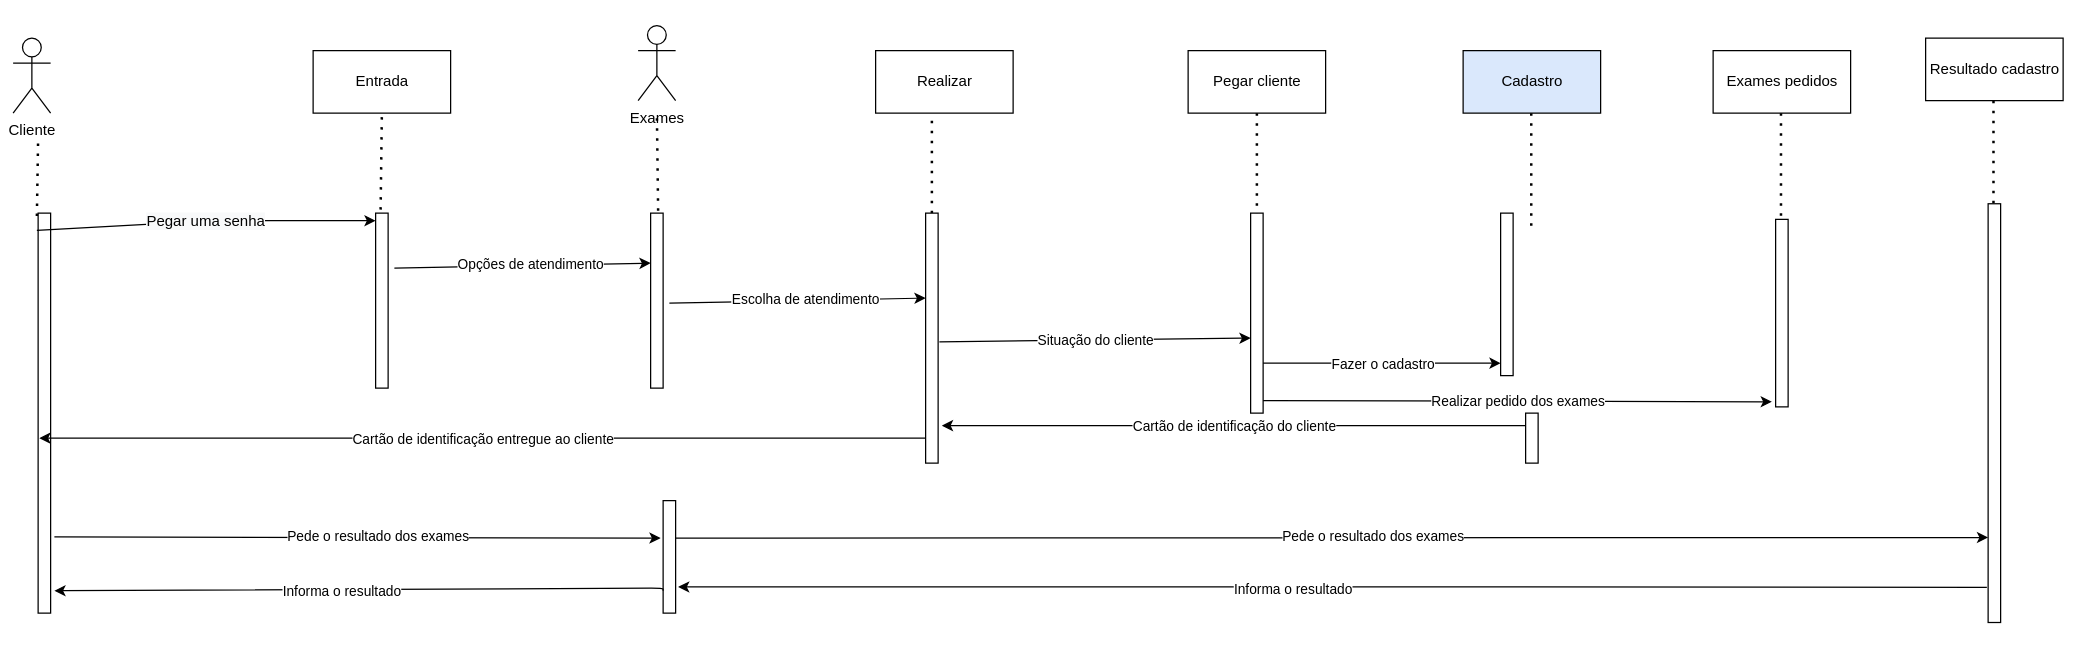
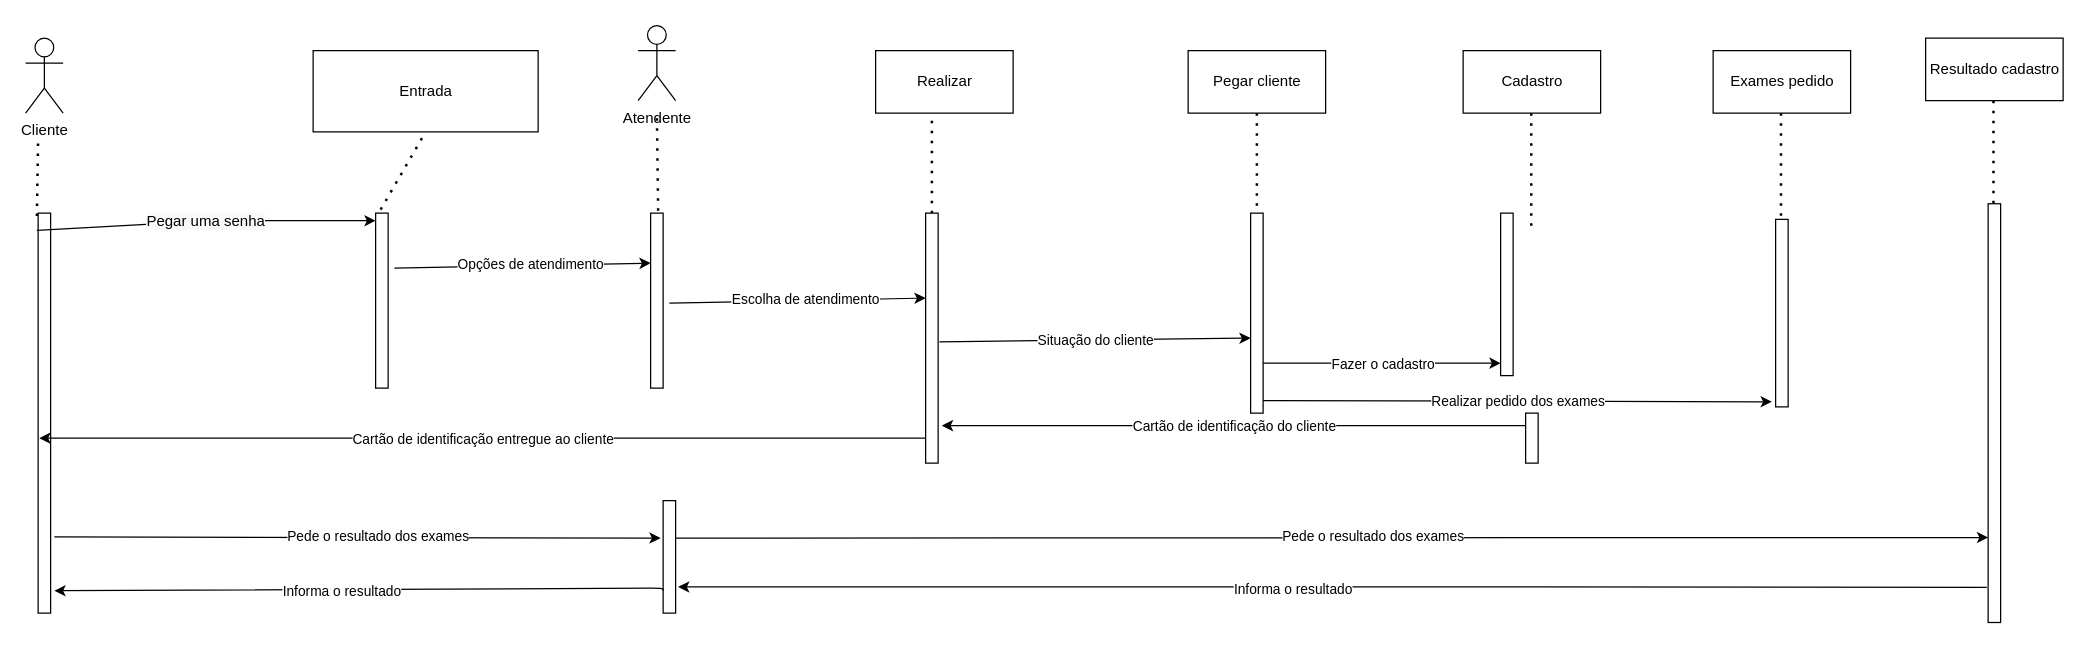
- <mxCell id="2" value="Cliente" style="shape=umlActor;verticalLabelPosition=bottom;verticalAlign=top;html=1;outlineConnect=0;" vertex="1" parent="1"><mxGeometry x="10" y="30" width="30" height="60" as="geometry" /></mxCell>
+ <mxCell id="2" value="Cliente" style="shape=umlActor;verticalLabelPosition=bottom;verticalAlign=top;html=1;outlineConnect=0;" vertex="1" parent="1"><mxGeometry x="20" y="30" width="30" height="60" as="geometry" /></mxCell>
- <mxCell id="3" value="Entrada" style="html=1;" vertex="1" parent="1"><mxGeometry x="250" y="40" width="110" height="50" as="geometry" /></mxCell>
+ <mxCell id="3" value="Entrada" style="html=1;" vertex="1" parent="1"><mxGeometry x="250" y="40" width="180" height="65" as="geometry" /></mxCell>
- <mxCell id="27" value="Cadastro" style="html=1;fillColor=#dae8fc;" vertex="1" parent="1"><mxGeometry x="1170" y="40" width="110" height="50" as="geometry" /></mxCell>
+ <mxCell id="27" value="Cadastro" style="html=1;" vertex="1" parent="1"><mxGeometry x="1170" y="40" width="110" height="50" as="geometry" /></mxCell>
- <mxCell id="35" value="Exames pedidos" style="html=1;" vertex="1" parent="1"><mxGeometry x="1370" y="40" width="110" height="50" as="geometry" /></mxCell>
+ <mxCell id="35" value="Exames pedido" style="html=1;" vertex="1" parent="1"><mxGeometry x="1370" y="40" width="110" height="50" as="geometry" /></mxCell>
- <mxCell id="14" value="Exames" style="shape=umlActor;verticalLabelPosition=bottom;verticalAlign=top;html=1;outlineConnect=0;" vertex="1" parent="1"><mxGeometry x="510" y="20" width="30" height="60" as="geometry" /></mxCell>
+ <mxCell id="14" value="Atendente" style="shape=umlActor;verticalLabelPosition=bottom;verticalAlign=top;html=1;outlineConnect=0;" vertex="1" parent="1"><mxGeometry x="510" y="20" width="30" height="60" as="geometry" /></mxCell>
